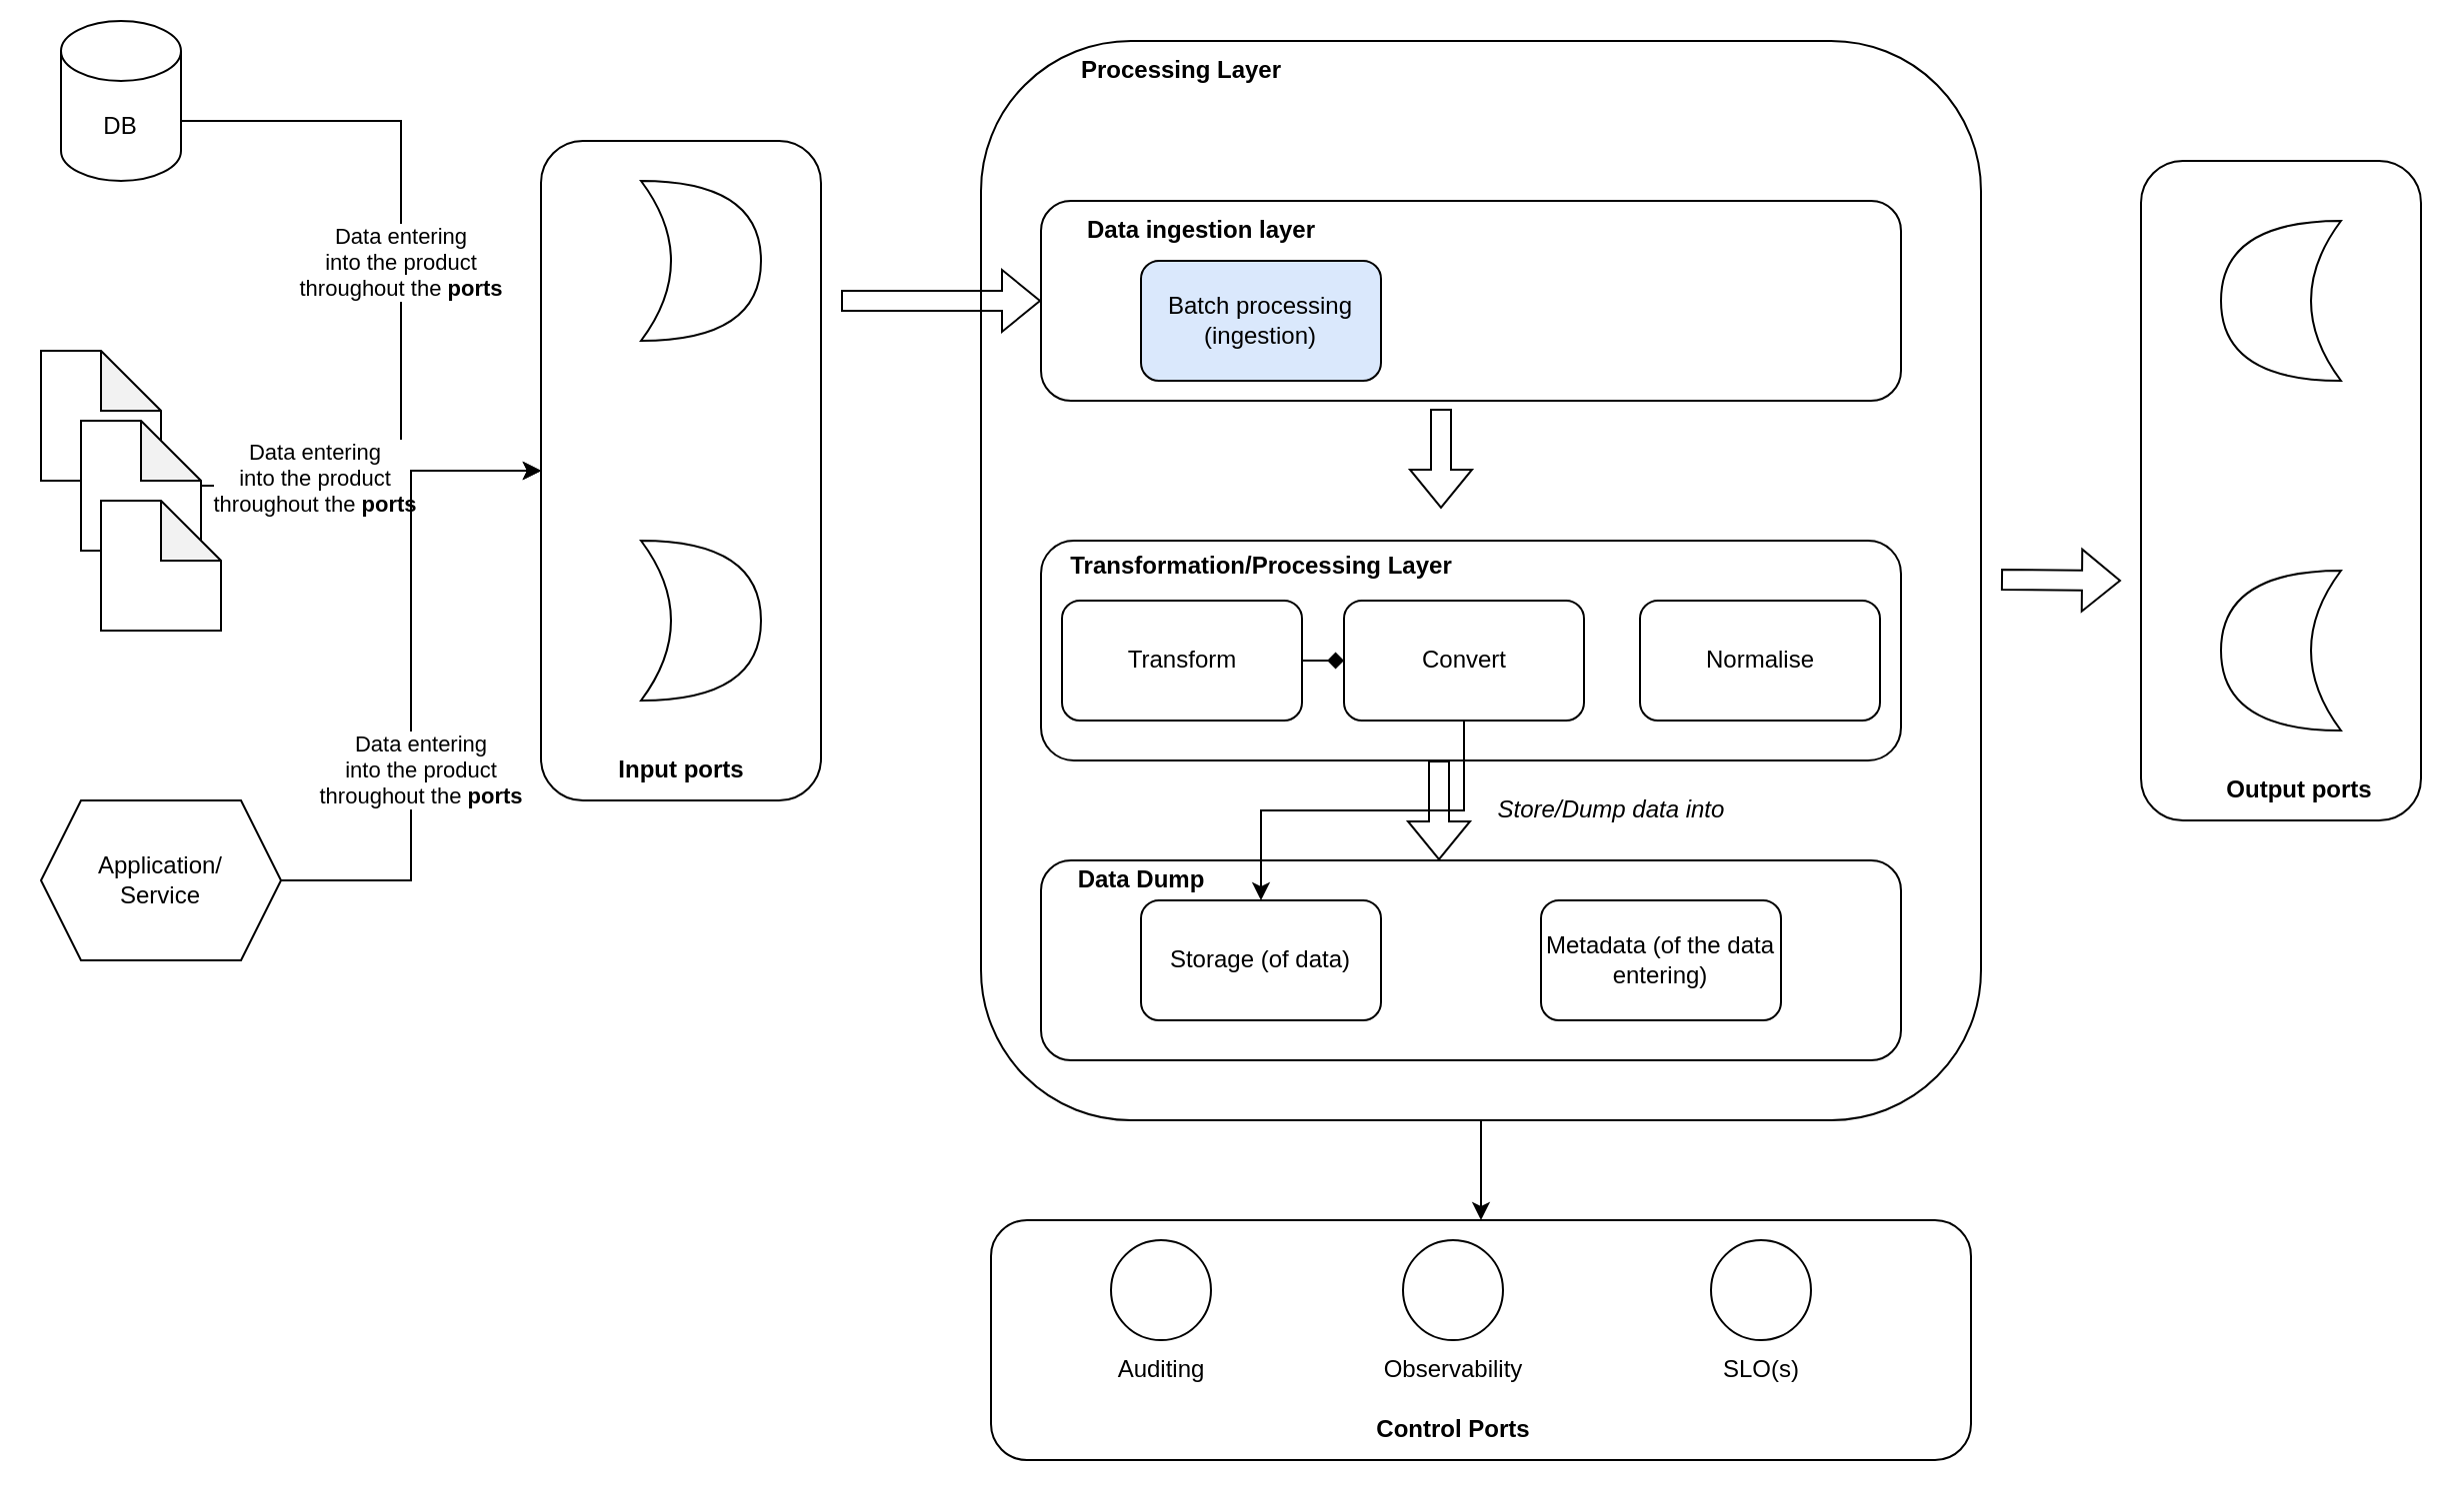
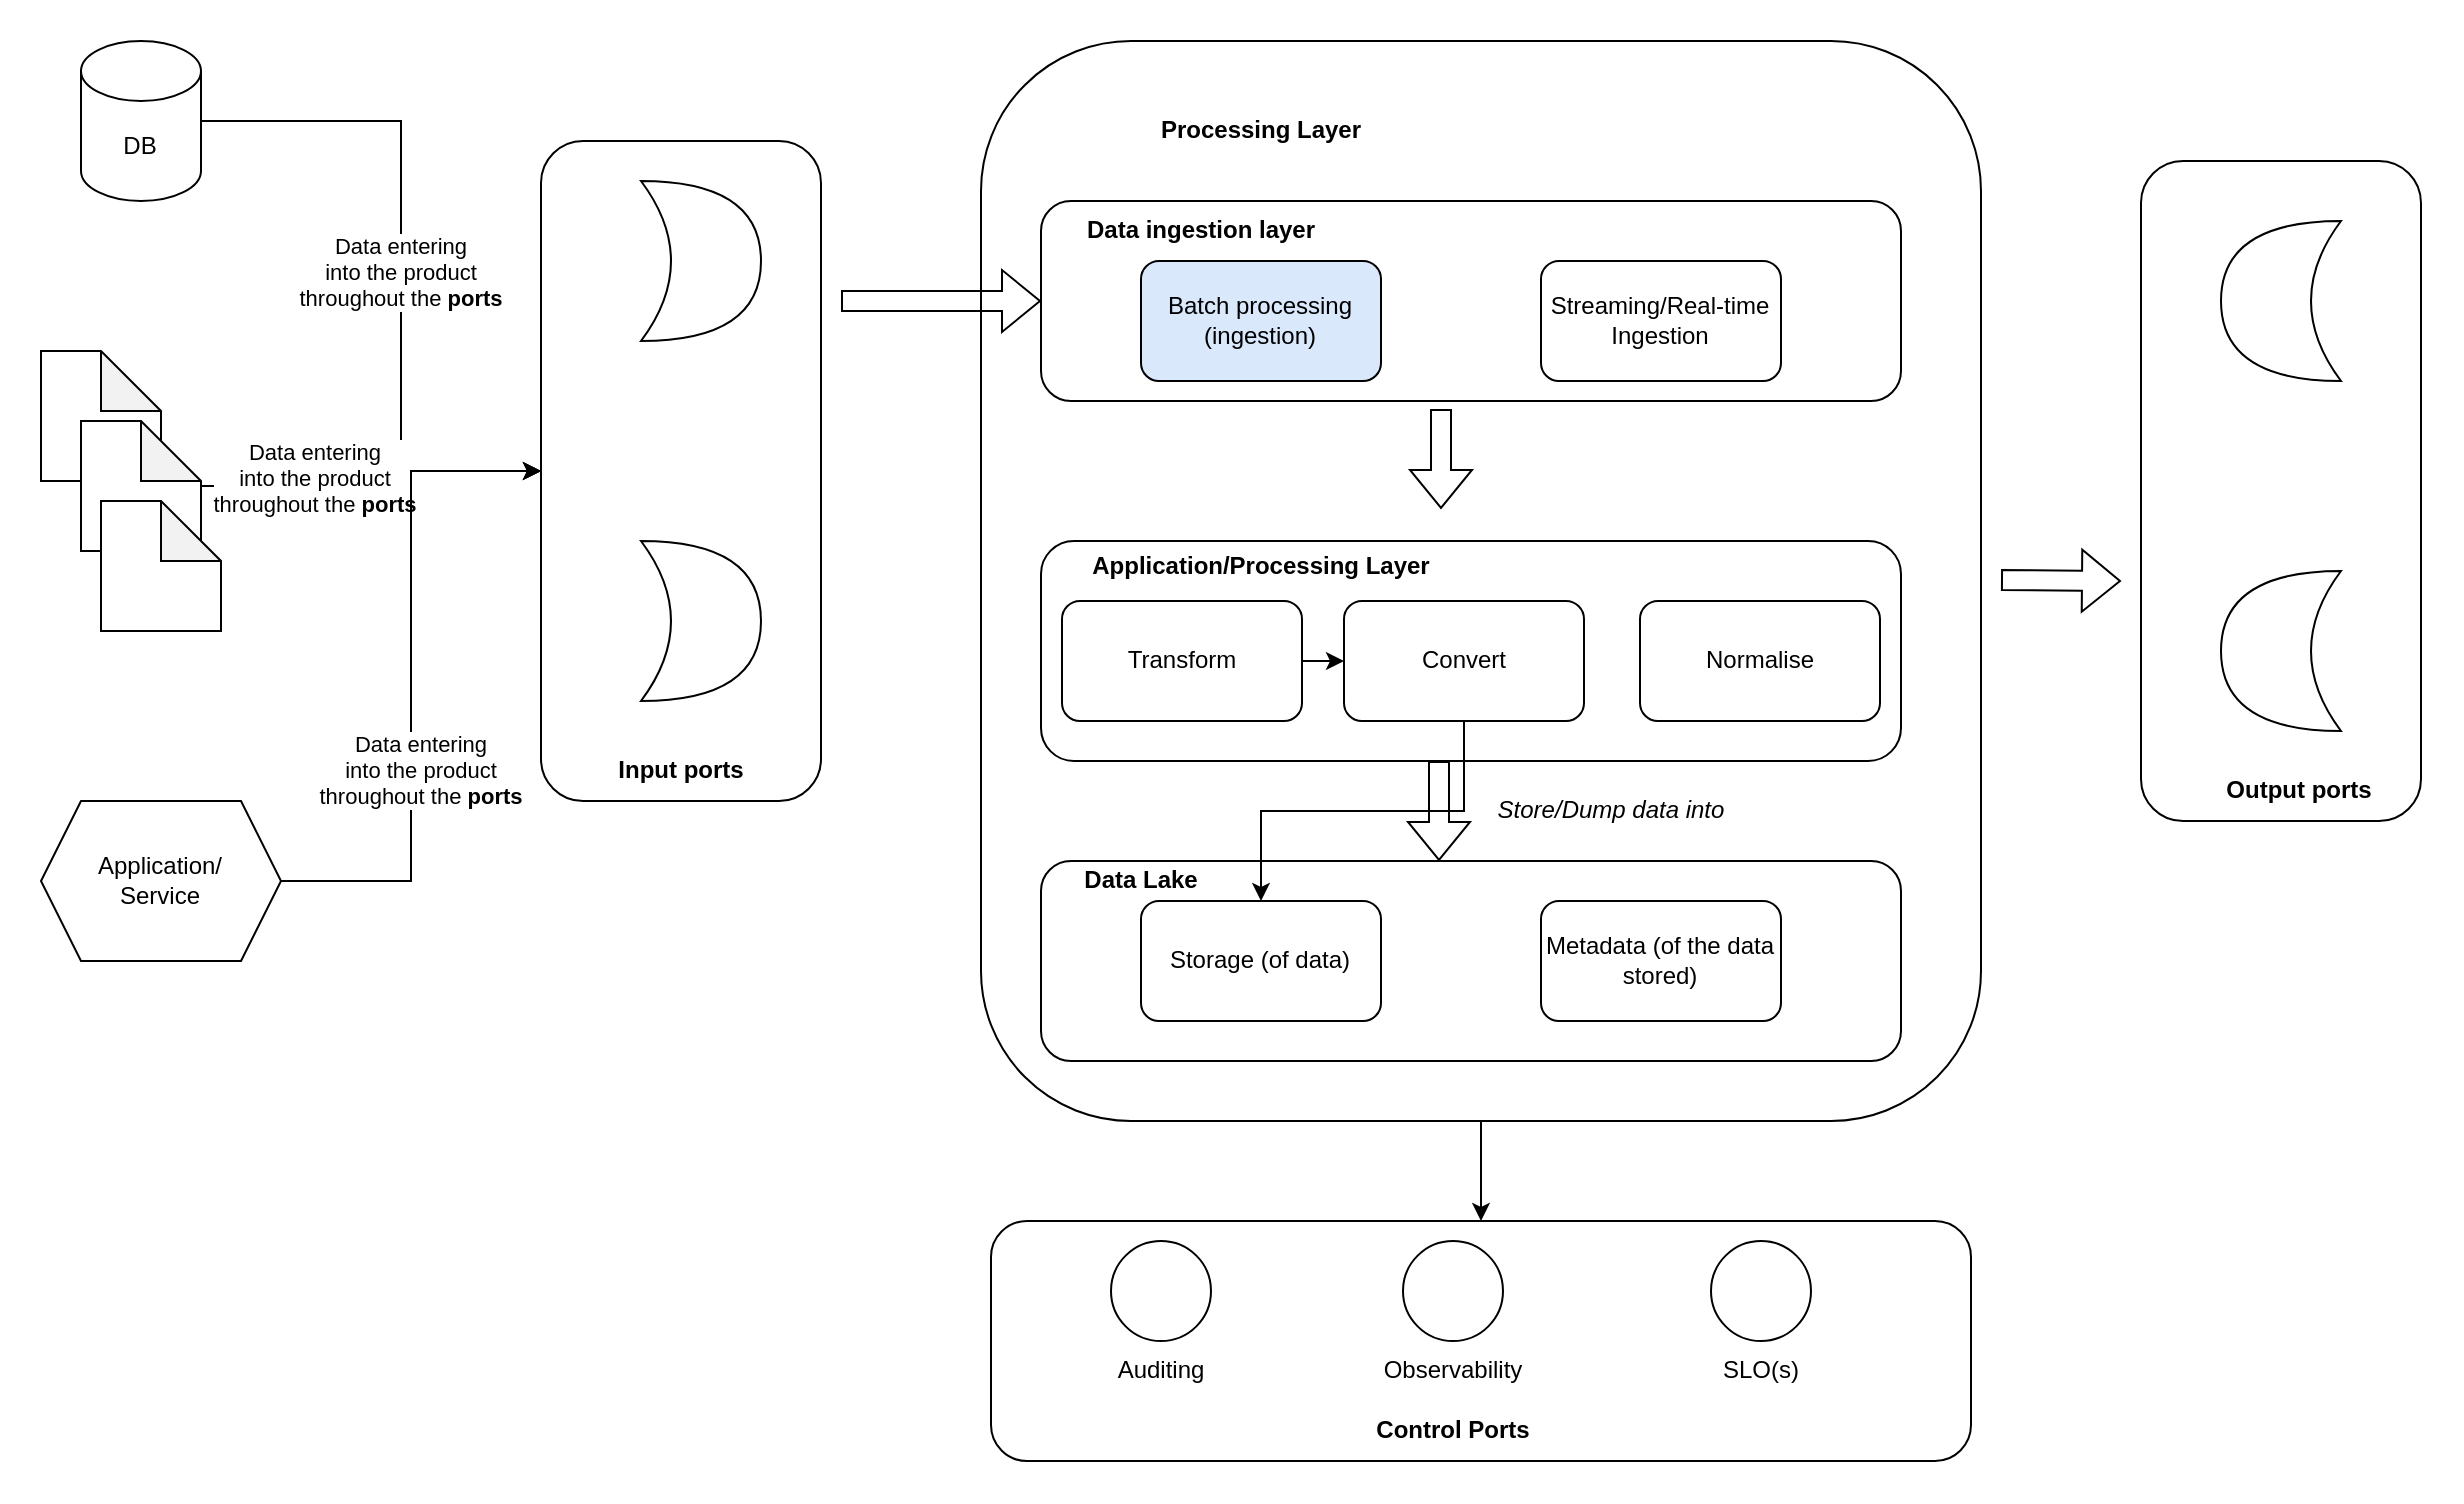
- <mxCell id="38" value="&lt;b&gt;Processing Layer&lt;/b&gt;" style="text;html=1;align=center;verticalAlign=middle;resizable=0;points=[];autosize=1;strokeColor=none;fillColor=none;" parent="1" vertex="1"><mxGeometry x="530" y="20" width="120" height="30" as="geometry" /></mxCell>
+ <mxCell id="38" value="&lt;b&gt;Processing Layer&lt;/b&gt;" style="text;html=1;align=center;verticalAlign=middle;resizable=0;points=[];autosize=1;strokeColor=none;fillColor=none;" parent="1" vertex="1"><mxGeometry x="570" y="50" width="120" height="30" as="geometry" /></mxCell>
- <mxCell id="20" value="DB" style="shape=cylinder3;whiteSpace=wrap;html=1;boundedLbl=1;backgroundOutline=1;size=15;" parent="1" vertex="1"><mxGeometry x="30" y="10" width="60" height="80" as="geometry" /></mxCell>
+ <mxCell id="20" value="DB" style="shape=cylinder3;whiteSpace=wrap;html=1;boundedLbl=1;backgroundOutline=1;size=15;" parent="1" vertex="1"><mxGeometry x="40" y="20" width="60" height="80" as="geometry" /></mxCell>
+ <mxCell id="13" value="Streaming/Real-time&lt;br&gt;Ingestion" style="rounded=1;whiteSpace=wrap;html=1;" parent="1" vertex="1"><mxGeometry x="770" y="130" width="120" height="60" as="geometry" /></mxCell>
- <mxCell id="45" value="&lt;b&gt;Transformation/Processing Layer&lt;/b&gt;" style="text;html=1;align=center;verticalAlign=middle;resizable=0;points=[];autosize=1;strokeColor=none;fillColor=none;" parent="1" vertex="1"><mxGeometry x="525" y="267.5" width="210" height="30" as="geometry" /></mxCell>
+ <mxCell id="45" value="&lt;b&gt;Application/Processing Layer&lt;/b&gt;" style="text;html=1;align=center;verticalAlign=middle;resizable=0;points=[];autosize=1;strokeColor=none;fillColor=none;" parent="1" vertex="1"><mxGeometry x="525" y="267.5" width="210" height="30" as="geometry" /></mxCell>
- <mxCell id="40" style="edgeStyle=orthogonalEdgeStyle;rounded=0;orthogonalLoop=1;jettySize=auto;html=1;exitX=1;exitY=0.5;exitDx=0;exitDy=0;entryX=0;entryY=0.5;entryDx=0;entryDy=0;endArrow=diamond;" parent="1" source="41" target="43" edge="1"><mxGeometry relative="1" as="geometry" /></mxCell>
+ <mxCell id="40" style="edgeStyle=orthogonalEdgeStyle;rounded=0;orthogonalLoop=1;jettySize=auto;html=1;exitX=1;exitY=0.5;exitDx=0;exitDy=0;entryX=0;entryY=0.5;entryDx=0;entryDy=0;" parent="1" source="41" target="43" edge="1"><mxGeometry relative="1" as="geometry" /></mxCell>
- <mxCell id="8" value="&lt;b&gt;Data Dump&lt;/b&gt;" style="text;html=1;align=center;verticalAlign=middle;resizable=0;points=[];autosize=1;strokeColor=none;fillColor=none;" parent="1" vertex="1"><mxGeometry x="530" y="425" width="80" height="30" as="geometry" /></mxCell>
+ <mxCell id="8" value="&lt;b&gt;Data Lake&lt;/b&gt;" style="text;html=1;align=center;verticalAlign=middle;resizable=0;points=[];autosize=1;strokeColor=none;fillColor=none;" parent="1" vertex="1"><mxGeometry x="530" y="425" width="80" height="30" as="geometry" /></mxCell>
- <mxCell id="7" value="Metadata (of the data entering)" style="rounded=1;whiteSpace=wrap;html=1;" parent="1" vertex="1"><mxGeometry x="770" y="450" width="120" height="60" as="geometry" /></mxCell>
+ <mxCell id="7" value="Metadata (of the data stored)" style="rounded=1;whiteSpace=wrap;html=1;" parent="1" vertex="1"><mxGeometry x="770" y="450" width="120" height="60" as="geometry" /></mxCell>
